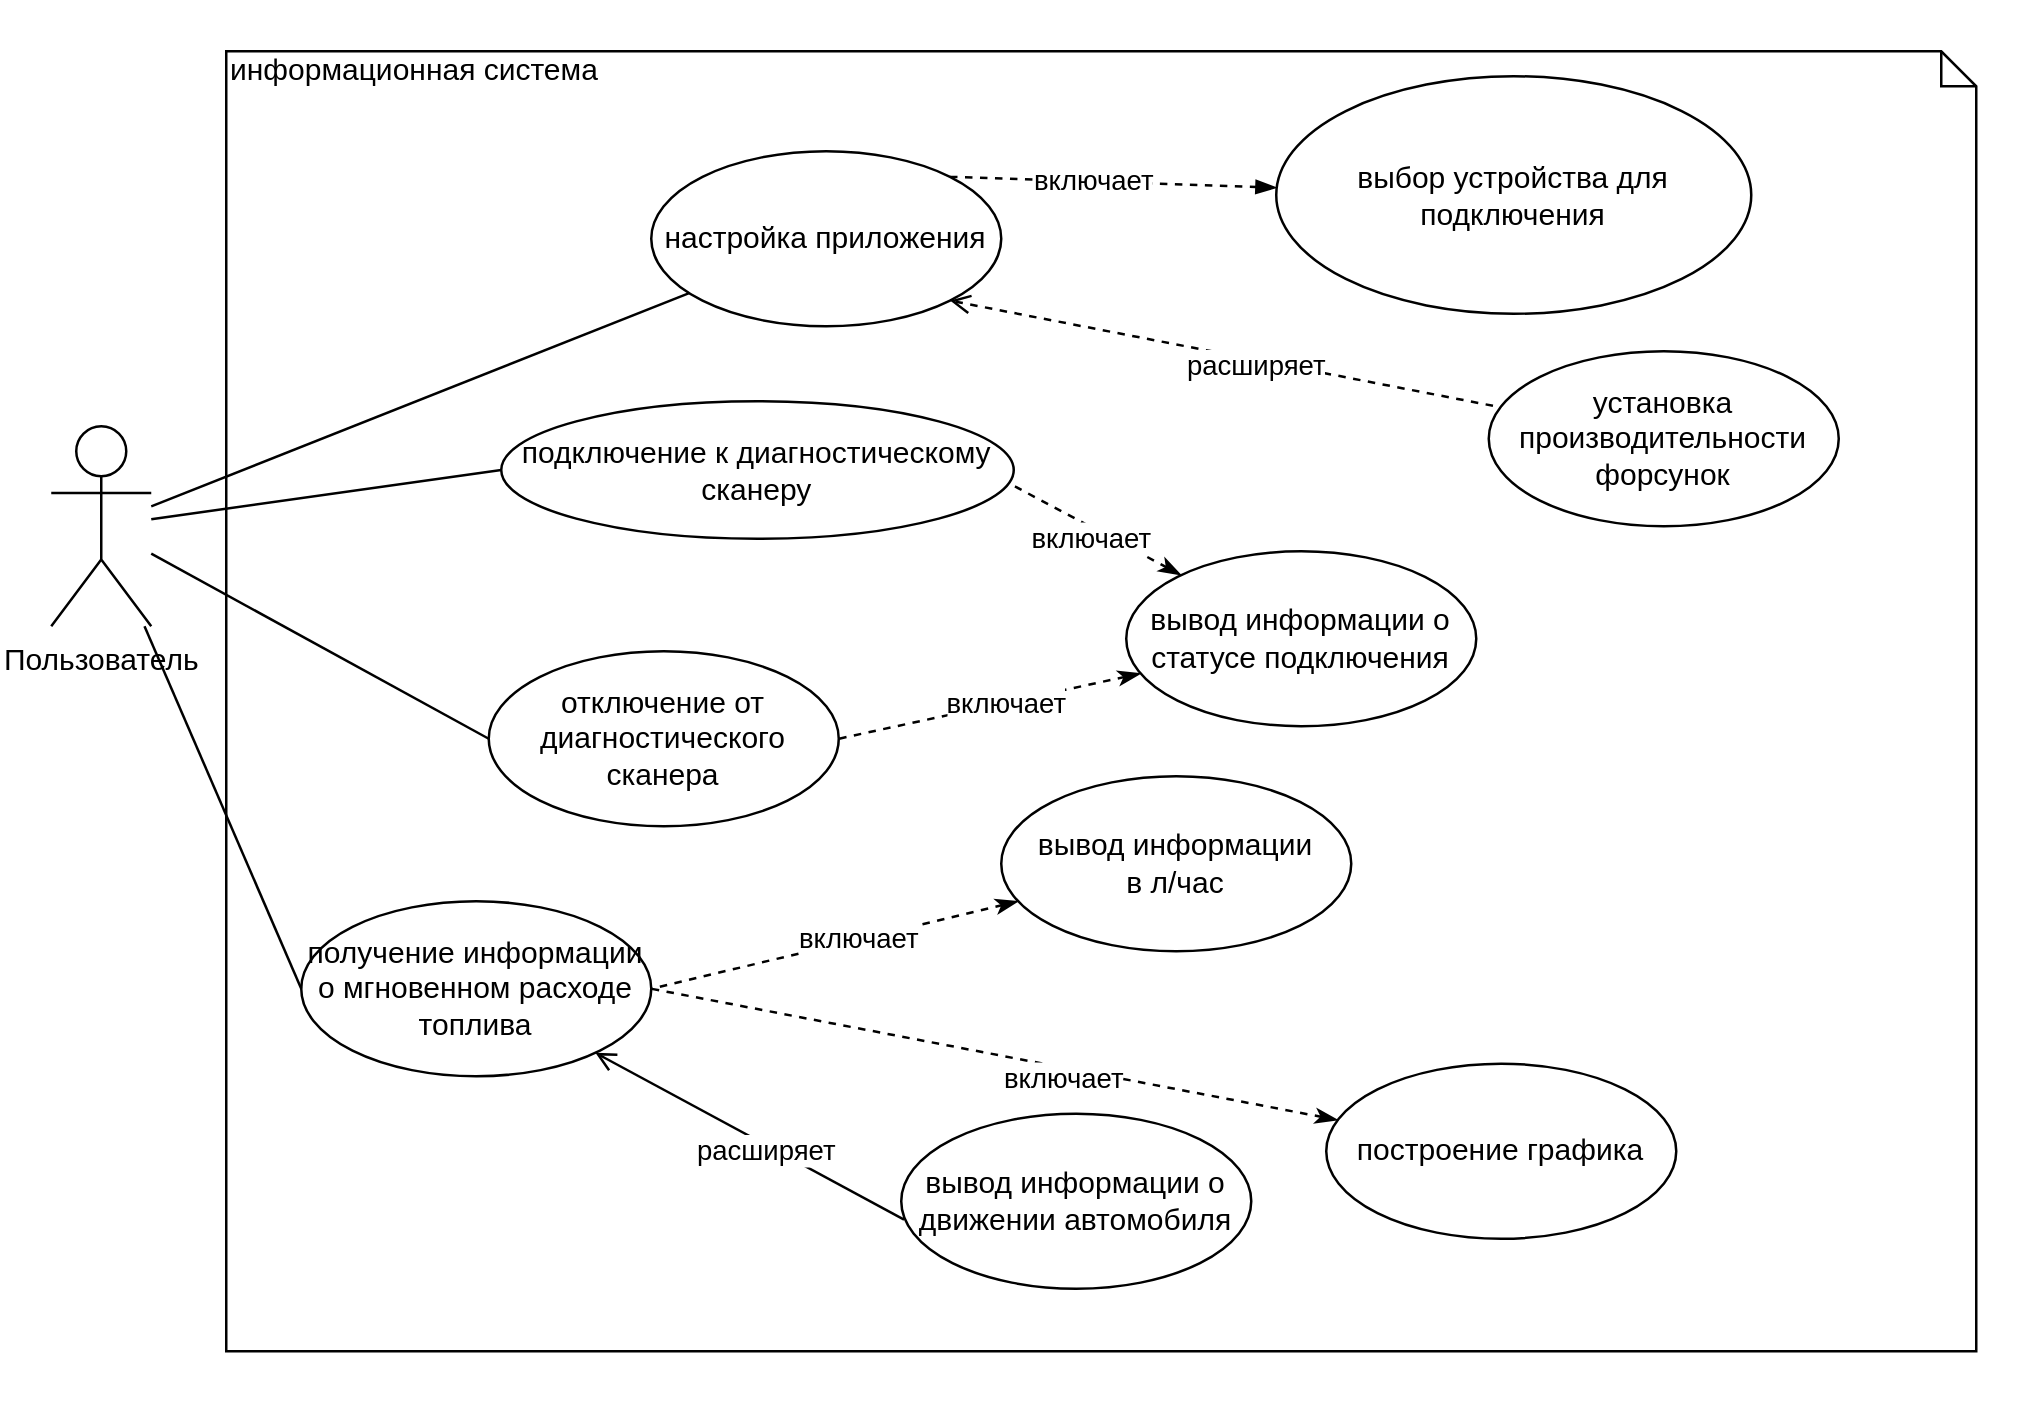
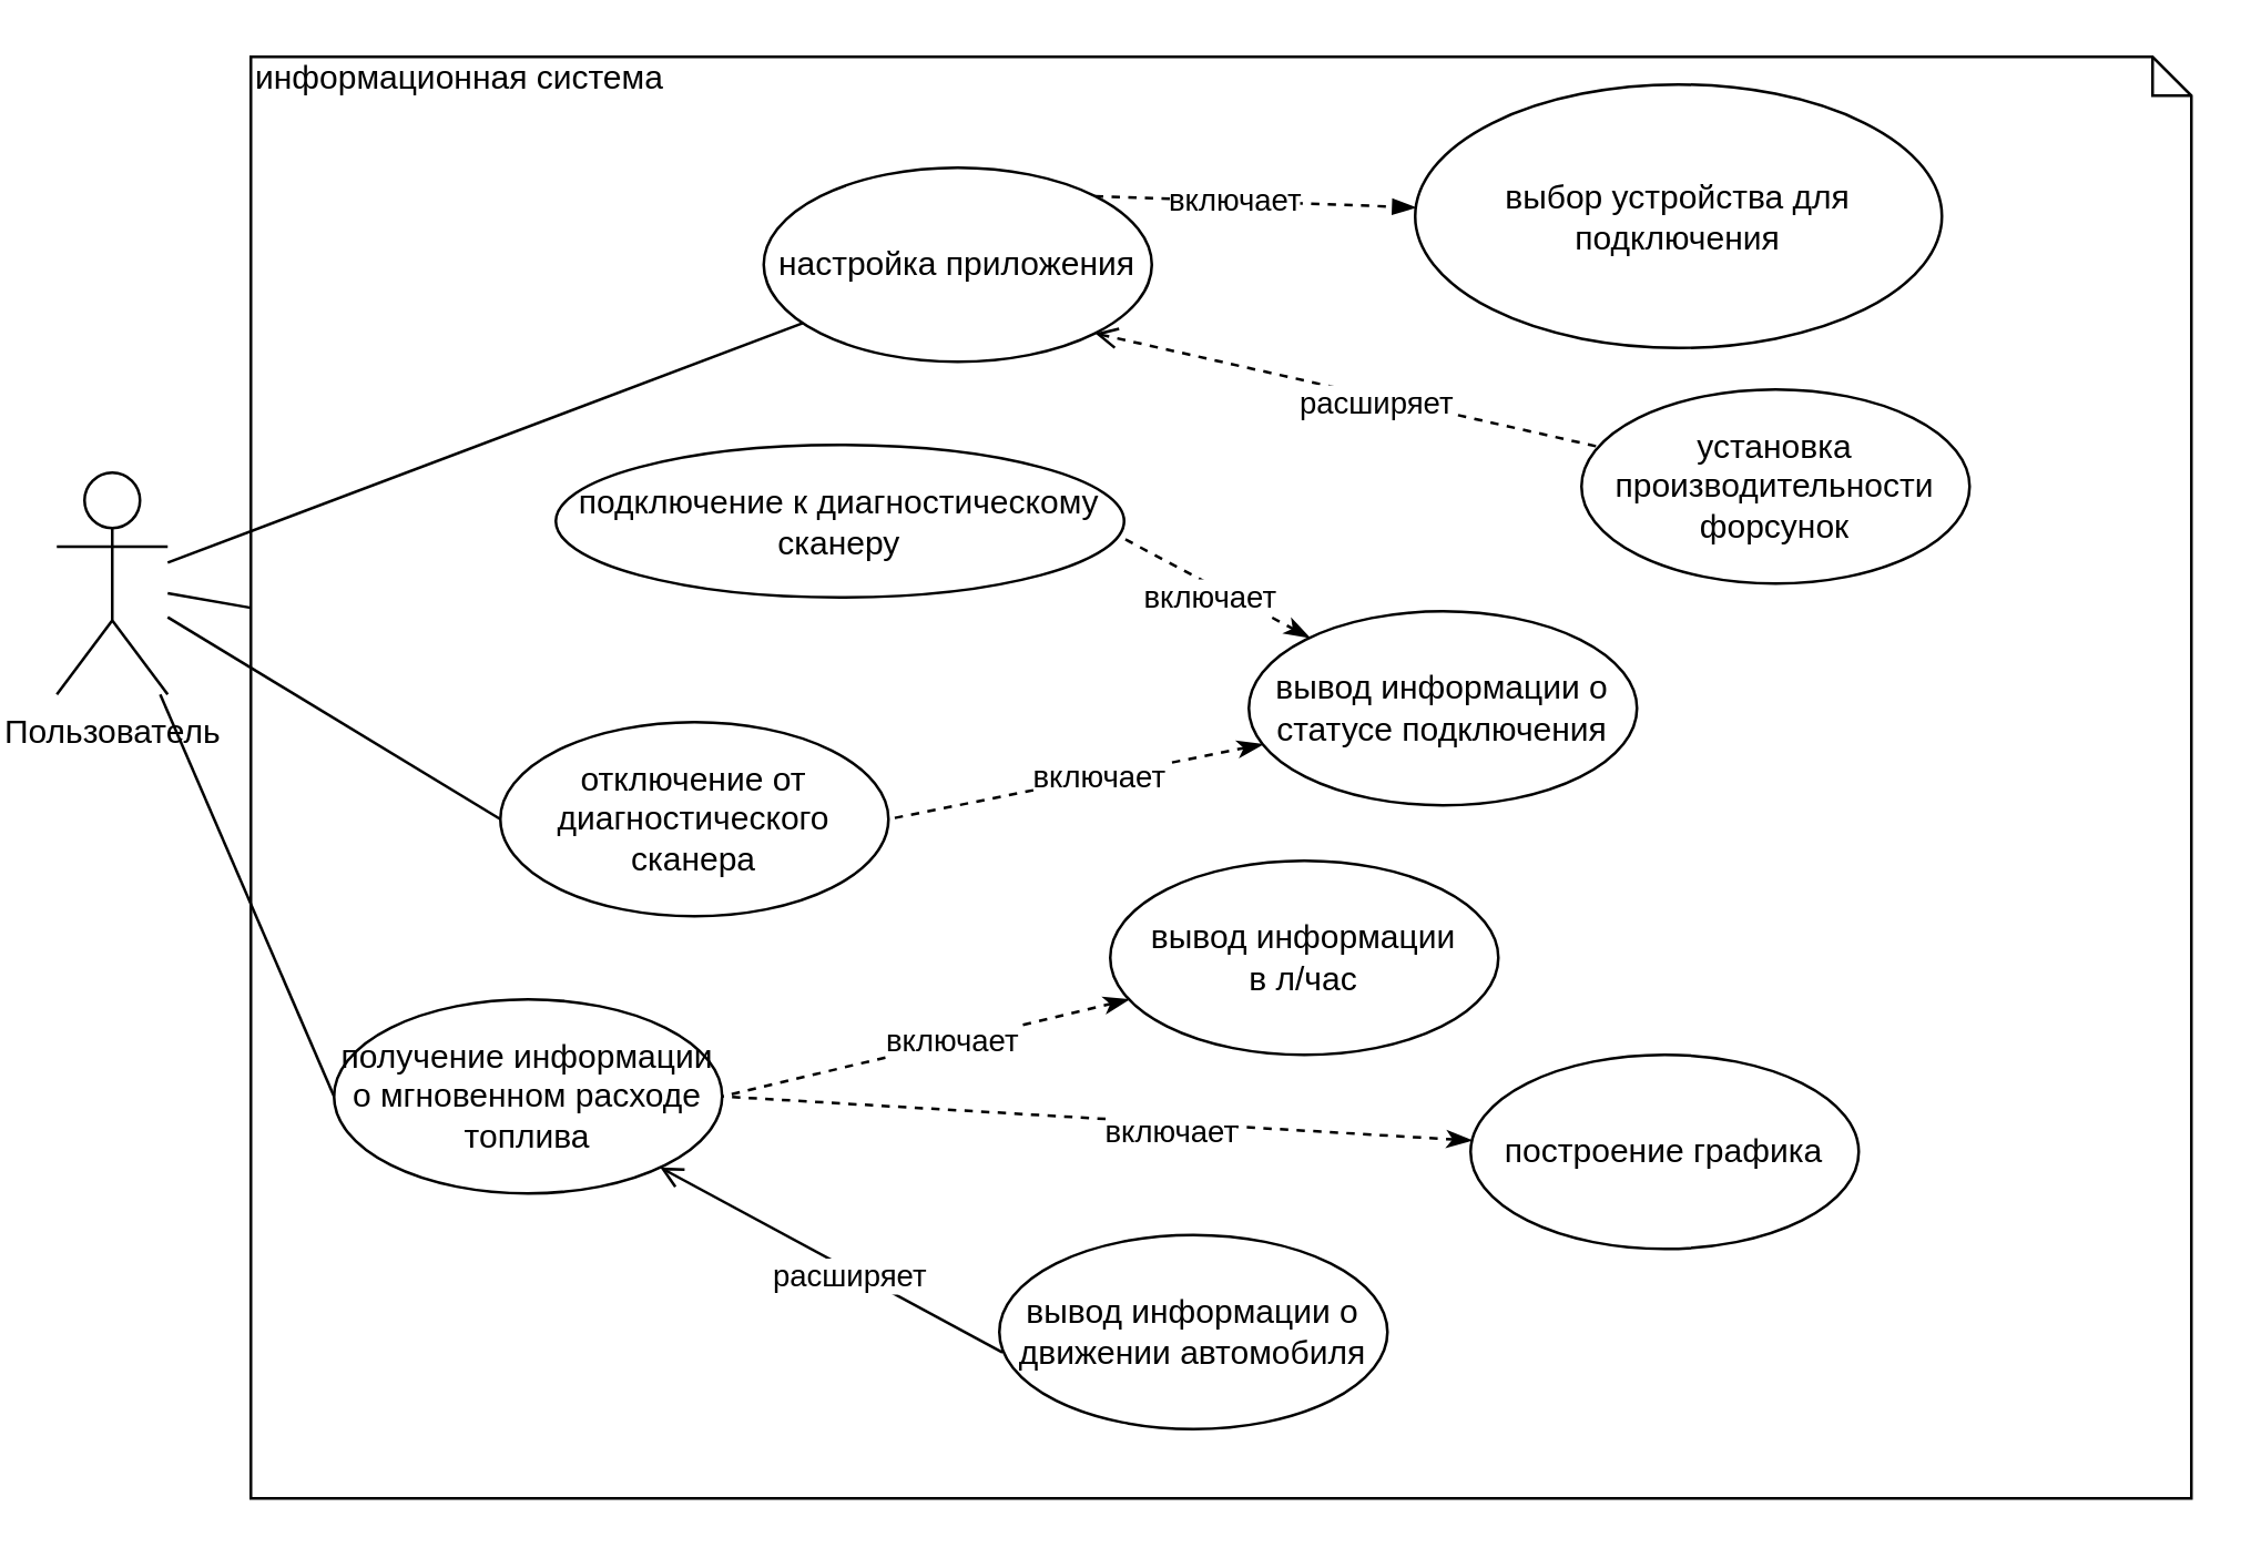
- <mxCell id="10" value="настройка приложения" style="ellipse;whiteSpace=wrap;html=1;" vertex="1" parent="1"><mxGeometry x="260" y="60" width="140" height="70" as="geometry" /></mxCell>
+ <mxCell id="10" value="настройка приложения" style="ellipse;whiteSpace=wrap;html=1;" vertex="1" parent="1"><mxGeometry x="275" y="60" width="140" height="70" as="geometry" /></mxCell>
- <mxCell id="18" value="установка производительности форсунок" style="ellipse;whiteSpace=wrap;html=1;" vertex="1" parent="1"><mxGeometry x="595" y="140" width="140" height="70" as="geometry" /></mxCell>
+ <mxCell id="18" value="установка производительности форсунок" style="ellipse;whiteSpace=wrap;html=1;" vertex="1" parent="1"><mxGeometry x="570" y="140" width="140" height="70" as="geometry" /></mxCell>
- <mxCell id="14" style="orthogonalLoop=1;jettySize=auto;html=1;endArrow=none;endFill=0;entryX=0;entryY=0.5;entryDx=0;entryDy=0;" edge="1" parent="1" source="5" target="11"><mxGeometry relative="1" as="geometry" /></mxCell>
+ <mxCell id="14" style="orthogonalLoop=1;jettySize=auto;html=1;endArrow=none;endFill=0;" edge="1" parent="1" source="5" target="3"><mxGeometry relative="1" as="geometry" /></mxCell>
- <mxCell id="12" value="отключение от диагностического сканера" style="ellipse;whiteSpace=wrap;html=1;" vertex="1" parent="1"><mxGeometry x="195" y="260" width="140" height="70" as="geometry" /></mxCell>
+ <mxCell id="12" value="отключение от диагностического сканера" style="ellipse;whiteSpace=wrap;html=1;" vertex="1" parent="1"><mxGeometry x="180" y="260" width="140" height="70" as="geometry" /></mxCell>
- <mxCell id="25" value="построение графика" style="ellipse;whiteSpace=wrap;html=1;" vertex="1" parent="1"><mxGeometry x="530" y="425" width="140" height="70" as="geometry" /></mxCell>
+ <mxCell id="25" value="построение графика" style="ellipse;whiteSpace=wrap;html=1;" vertex="1" parent="1"><mxGeometry x="530" y="380" width="140" height="70" as="geometry" /></mxCell>
